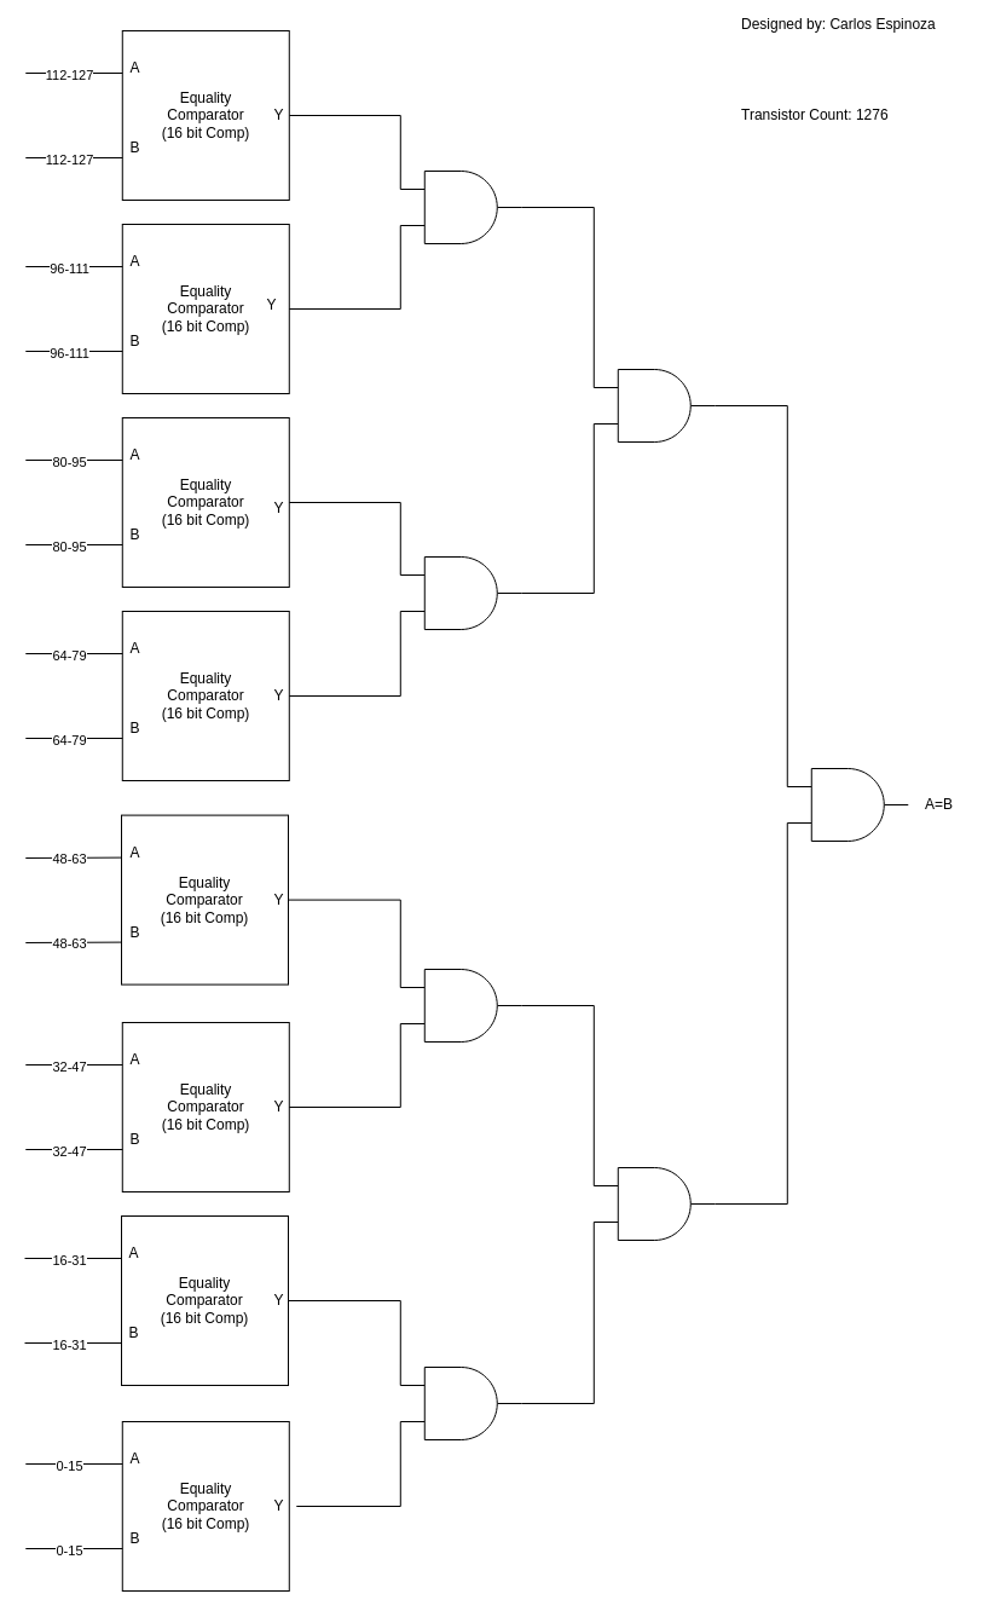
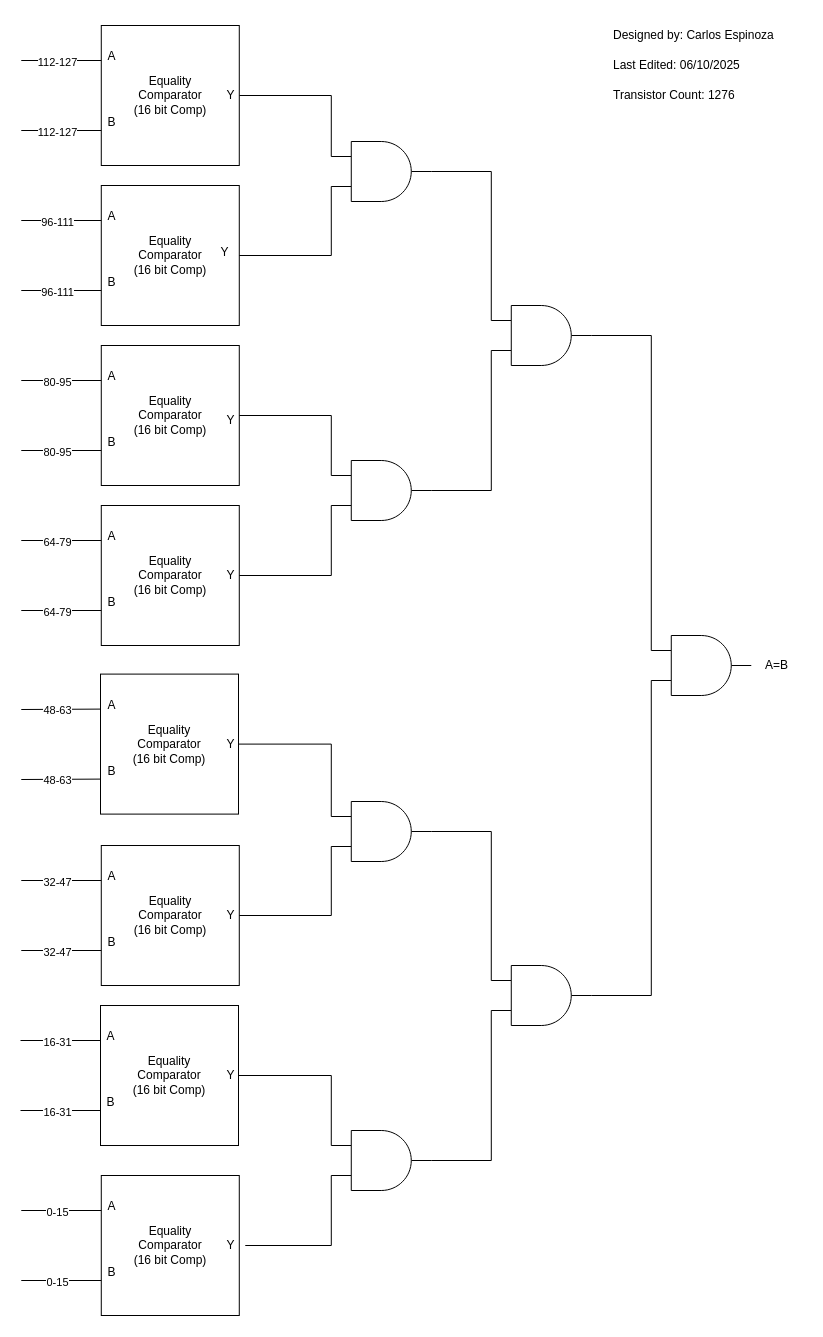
- <mxCell id="88" value="Designed by: Carlos Espinoza" style="text;html=1;align=left;verticalAlign=middle;resizable=0;points=[];autosize=1;strokeColor=none;fillColor=none;" vertex="1" parent="1"><mxGeometry x="610.78" y="5" width="180" height="30" as="geometry" /></mxCell>
+ <mxCell id="88" value="Designed by: Carlos Espinoza" style="text;html=1;align=left;verticalAlign=middle;resizable=0;points=[];autosize=1;strokeColor=none;fillColor=none;" vertex="1" parent="1"><mxGeometry x="610.78" y="20" width="180" height="30" as="geometry" /></mxCell>
+ <mxCell id="89" value="Last Edited: 06/10/2025" style="text;html=1;align=left;verticalAlign=middle;resizable=0;points=[];autosize=1;strokeColor=none;fillColor=none;" vertex="1" parent="1"><mxGeometry x="610.78" y="50" width="150" height="30" as="geometry" /></mxCell>
